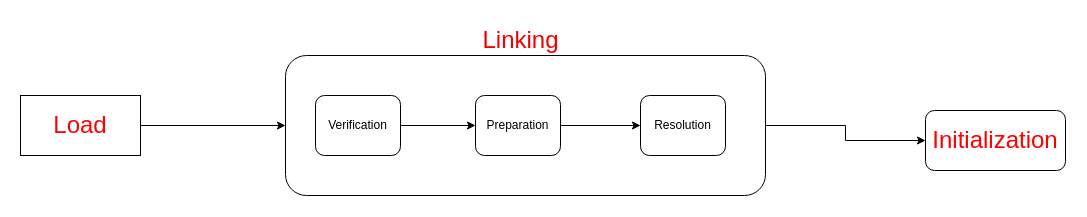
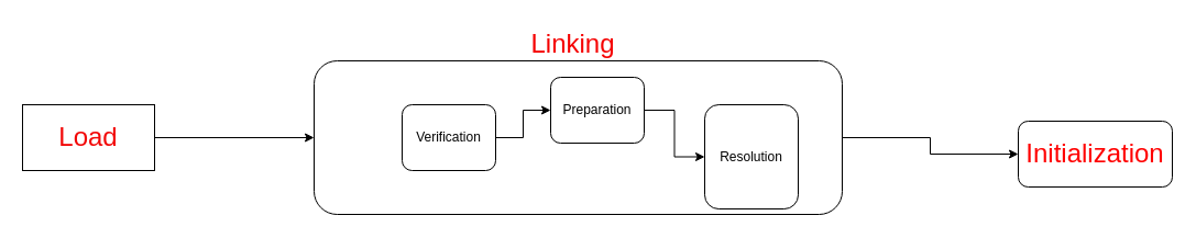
- <mxCell id="7" value="Verification" style="rounded=1;whiteSpace=wrap;html=1;" parent="1" vertex="1"><mxGeometry x="315" y="95" width="85" height="60" as="geometry" /></mxCell>
+ <mxCell id="7" value="Verification" style="rounded=1;whiteSpace=wrap;html=1;" parent="1" vertex="1"><mxGeometry x="365" y="95" width="85" height="60" as="geometry" /></mxCell>
- <mxCell id="9" value="Preparation" style="whiteSpace=wrap;html=1;rounded=1;" parent="1" vertex="1"><mxGeometry x="475" y="95" width="85" height="60" as="geometry" /></mxCell>
+ <mxCell id="9" value="Preparation" style="whiteSpace=wrap;html=1;rounded=1;" parent="1" vertex="1"><mxGeometry x="500" y="70" width="85" height="60" as="geometry" /></mxCell>
- <mxCell id="10" value="Resolution" style="whiteSpace=wrap;html=1;rounded=1;" parent="1" vertex="1"><mxGeometry x="640" y="95" width="85" height="60" as="geometry" /></mxCell>
+ <mxCell id="10" value="Resolution" style="whiteSpace=wrap;html=1;rounded=1;" parent="1" vertex="1"><mxGeometry x="640" y="95" width="85" height="95" as="geometry" /></mxCell>
